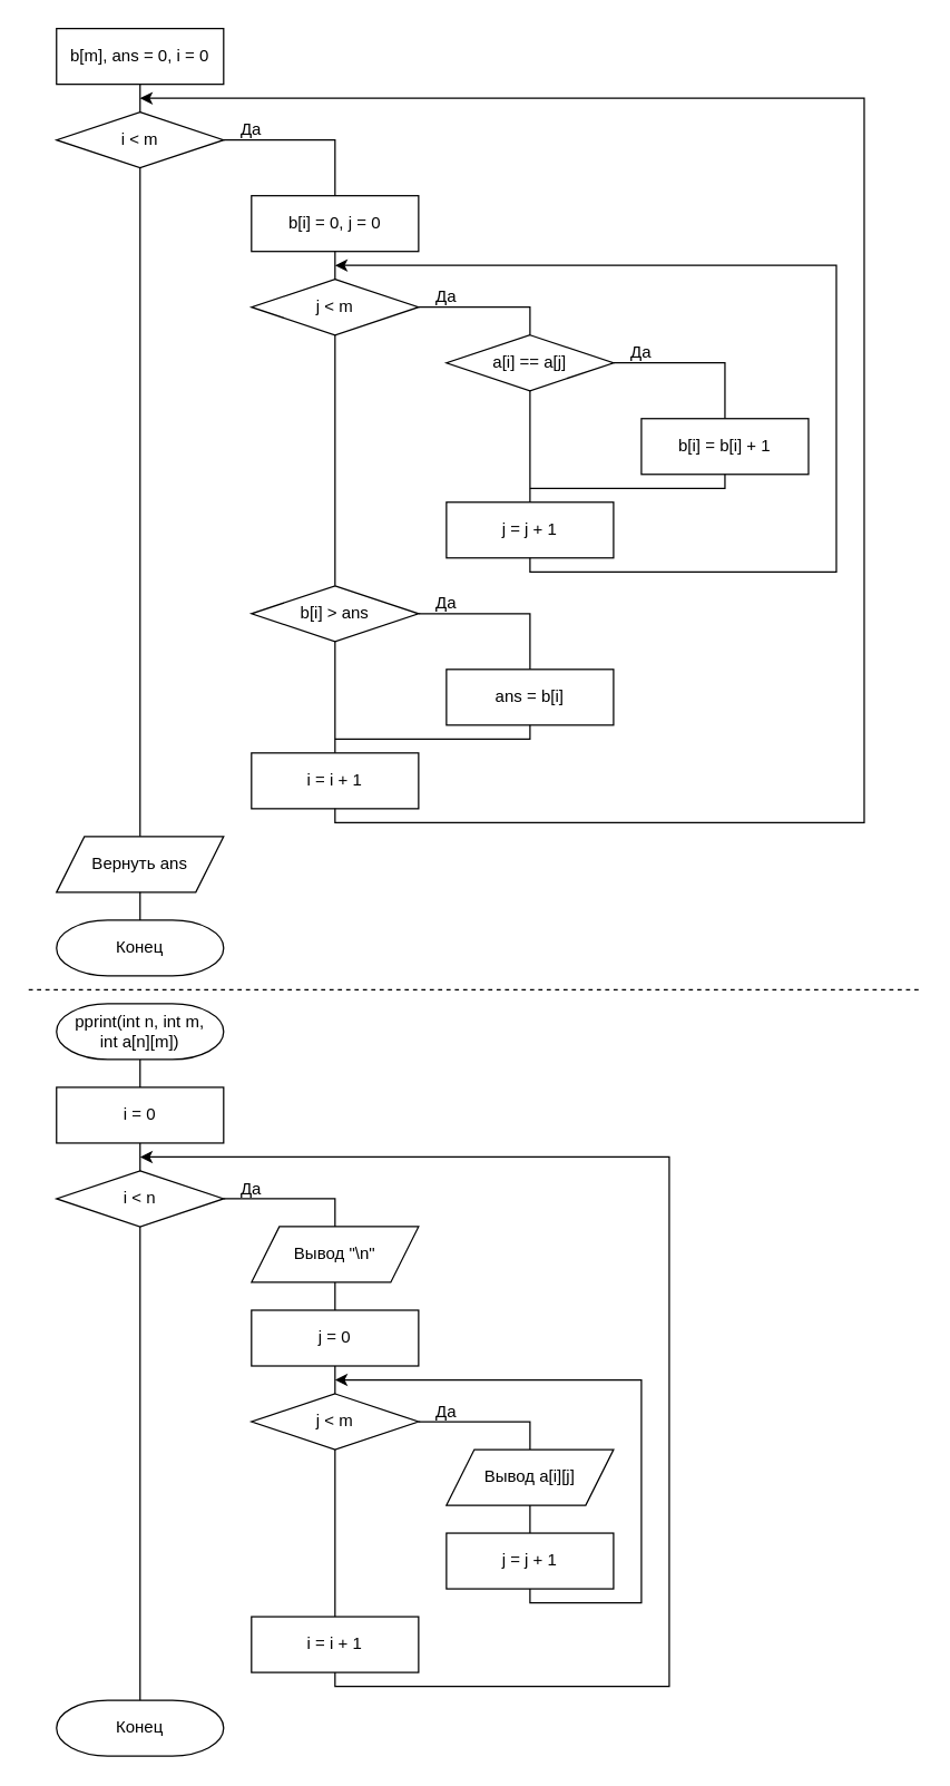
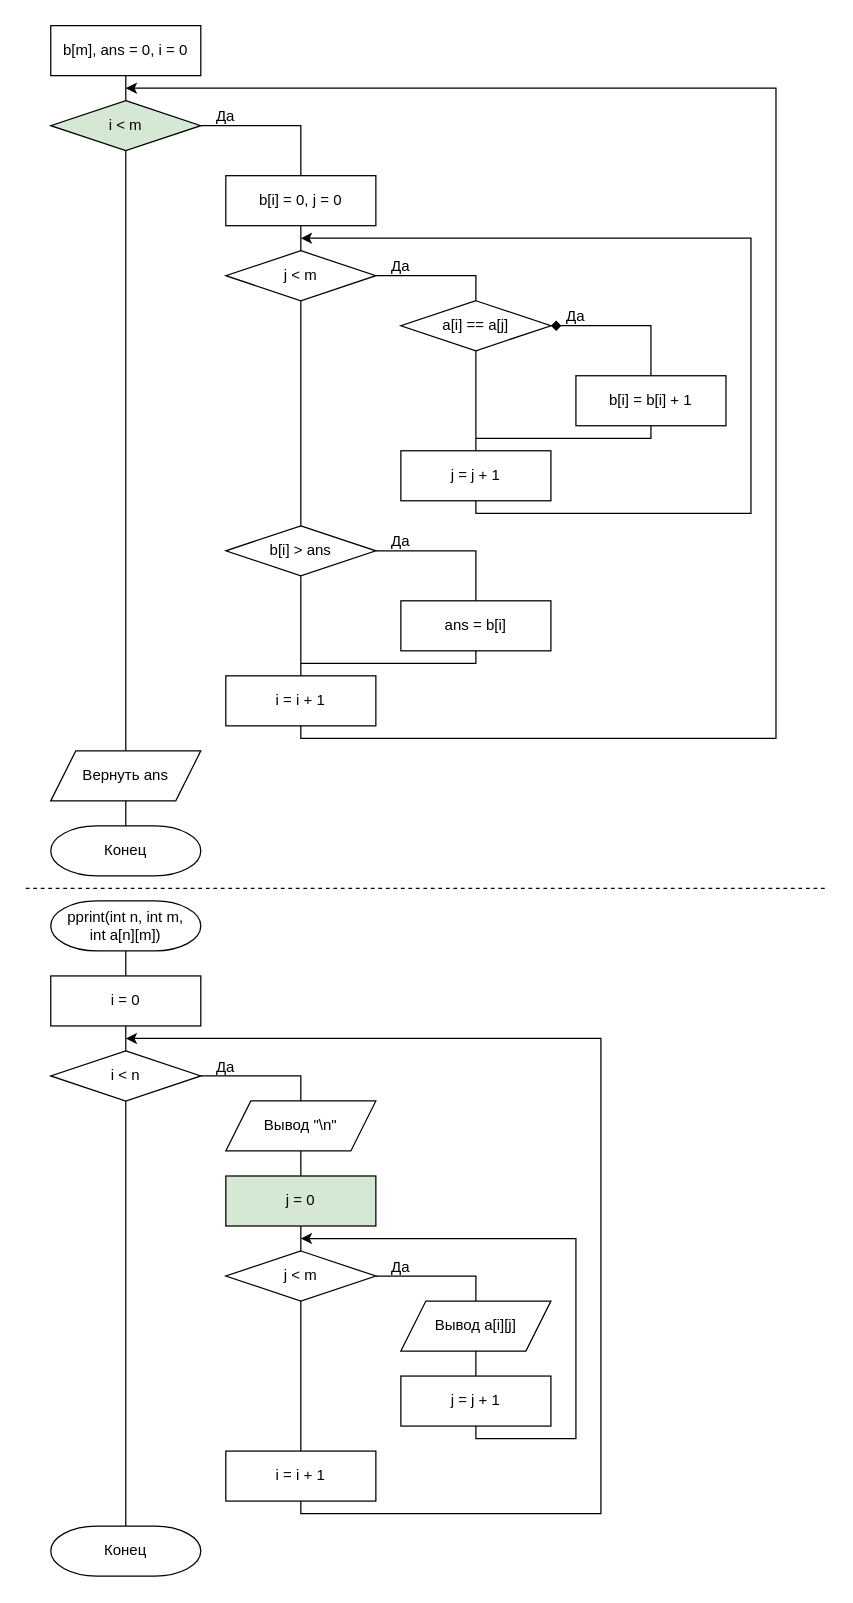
- <mxCell id="3" value="i &amp;lt; m" style="rhombus;whiteSpace=wrap;html=1;" vertex="1" parent="1"><mxGeometry x="40" y="80" width="120" height="40" as="geometry" /></mxCell>
+ <mxCell id="3" value="i &amp;lt; m" style="rhombus;whiteSpace=wrap;html=1;fillColor=#d5e8d4;" vertex="1" parent="1"><mxGeometry x="40" y="80" width="120" height="40" as="geometry" /></mxCell>
- <mxCell id="23" value="" style="endArrow=none;html=1;rounded=0;entryX=1;entryY=0.5;entryDx=0;entryDy=0;exitX=0.5;exitY=0;exitDx=0;exitDy=0;" edge="1" parent="1" source="7" target="6"><mxGeometry width="50" height="50" relative="1" as="geometry"><mxPoint x="350" y="360" as="sourcePoint" /><mxPoint x="400" y="310" as="targetPoint" /><Array as="points"><mxPoint x="520" y="260" /></Array></mxGeometry></mxCell>
+ <mxCell id="23" value="" style="endArrow=diamond;html=1;rounded=0;entryX=1;entryY=0.5;entryDx=0;entryDy=0;exitX=0.5;exitY=0;exitDx=0;exitDy=0;" edge="1" parent="1" source="7" target="6"><mxGeometry width="50" height="50" relative="1" as="geometry"><mxPoint x="350" y="360" as="sourcePoint" /><mxPoint x="400" y="310" as="targetPoint" /><Array as="points"><mxPoint x="520" y="260" /></Array></mxGeometry></mxCell>
- <mxCell id="39" value="j = 0" style="rounded=0;whiteSpace=wrap;html=1;" vertex="1" parent="1"><mxGeometry x="180" y="940" width="120" height="40" as="geometry" /></mxCell>
+ <mxCell id="39" value="j = 0" style="rounded=0;whiteSpace=wrap;html=1;fillColor=#d5e8d4;" vertex="1" parent="1"><mxGeometry x="180" y="940" width="120" height="40" as="geometry" /></mxCell>
